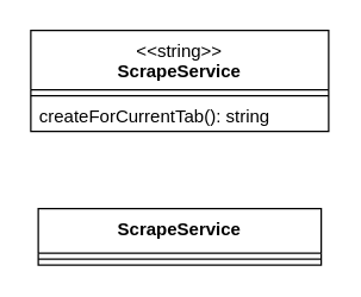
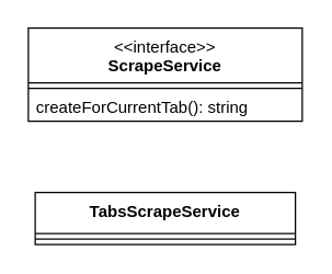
- <mxCell id="2" value="&amp;lt;&amp;lt;string&amp;gt;&amp;gt;&lt;br&gt;&lt;b&gt;ScrapeService&lt;/b&gt;&lt;div&gt;&lt;br&gt;&lt;/div&gt;" style="swimlane;fontStyle=0;align=center;verticalAlign=top;childLayout=stackLayout;horizontal=1;startSize=40;horizontalStack=0;resizeParent=1;resizeParentMax=0;resizeLast=0;collapsible=0;marginBottom=0;html=1;whiteSpace=wrap;" parent="1" vertex="1"><mxGeometry x="20" y="20" width="200" height="68" as="geometry" /></mxCell>
+ <mxCell id="2" value="&amp;lt;&amp;lt;interface&amp;gt;&amp;gt;&lt;br&gt;&lt;b&gt;ScrapeService&lt;/b&gt;&lt;div&gt;&lt;br&gt;&lt;/div&gt;" style="swimlane;fontStyle=0;align=center;verticalAlign=top;childLayout=stackLayout;horizontal=1;startSize=40;horizontalStack=0;resizeParent=1;resizeParentMax=0;resizeLast=0;collapsible=0;marginBottom=0;html=1;whiteSpace=wrap;" parent="1" vertex="1"><mxGeometry x="20" y="20" width="200" height="68" as="geometry" /></mxCell>
- <mxCell id="5" value="&lt;b&gt;ScrapeService&lt;/b&gt;" style="swimlane;fontStyle=0;align=center;verticalAlign=top;childLayout=stackLayout;horizontal=1;startSize=30;horizontalStack=0;resizeParent=1;resizeParentMax=0;resizeLast=0;collapsible=0;marginBottom=0;html=1;whiteSpace=wrap;" vertex="1" parent="1"><mxGeometry x="25" y="140" width="190" height="38" as="geometry" /></mxCell>
+ <mxCell id="5" value="&lt;b&gt;TabsScrapeService&lt;/b&gt;" style="swimlane;fontStyle=0;align=center;verticalAlign=top;childLayout=stackLayout;horizontal=1;startSize=30;horizontalStack=0;resizeParent=1;resizeParentMax=0;resizeLast=0;collapsible=0;marginBottom=0;html=1;whiteSpace=wrap;" vertex="1" parent="1"><mxGeometry x="25" y="140" width="190" height="38" as="geometry" /></mxCell>
